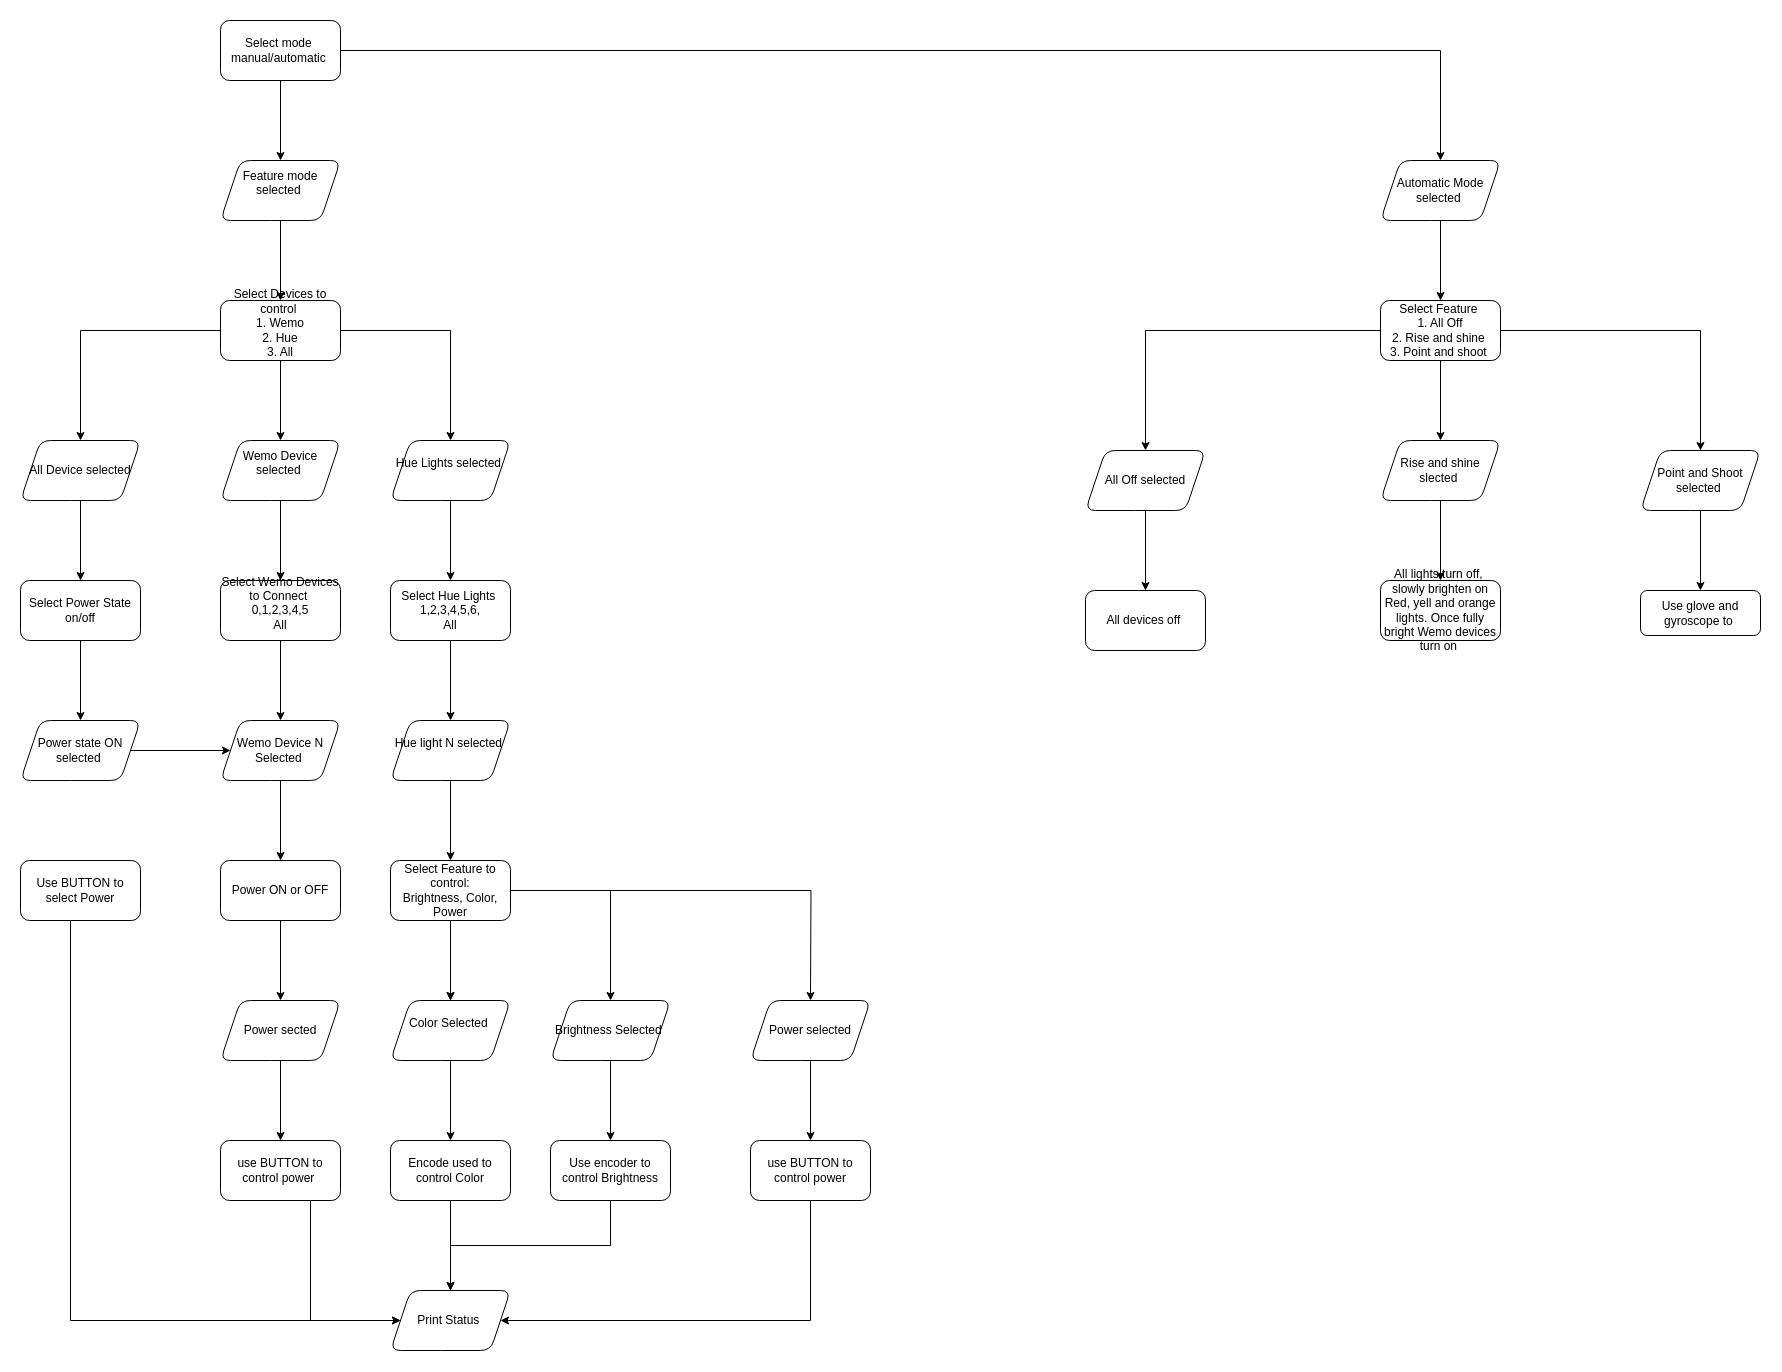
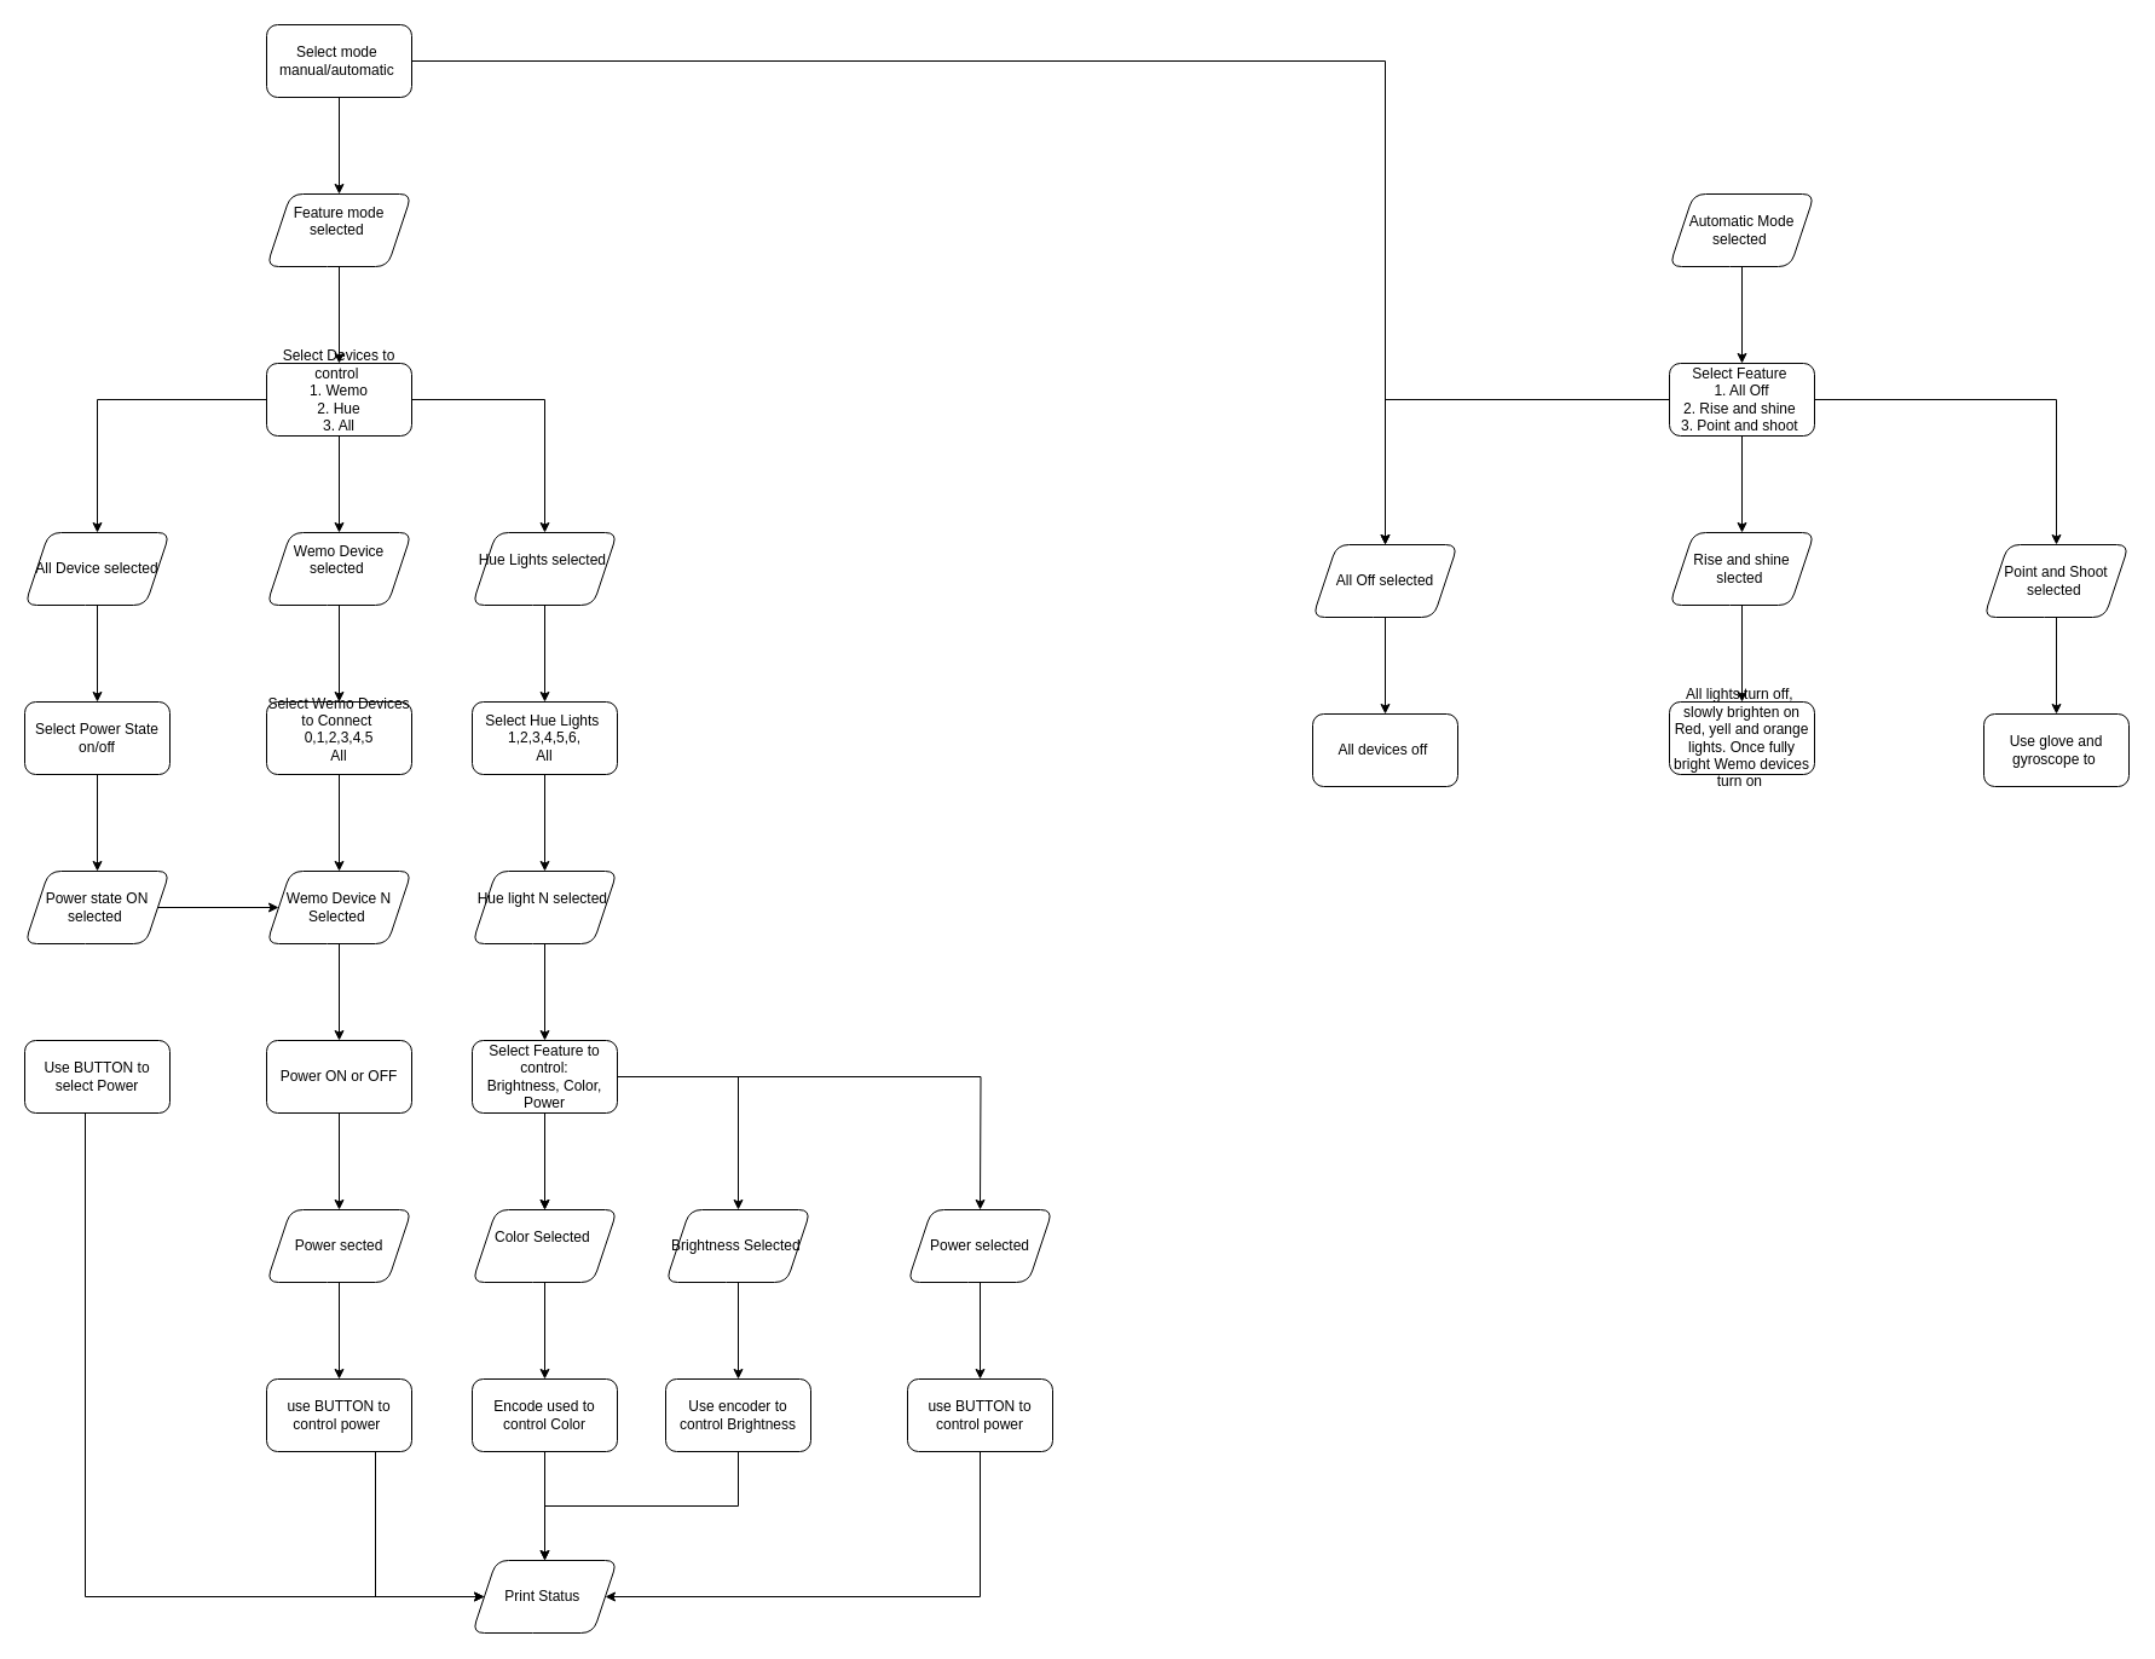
- <mxCell id="3" value="" style="edgeStyle=orthogonalEdgeStyle;rounded=0;orthogonalLoop=1;jettySize=auto;html=1;" edge="1" parent="1" source="4" target="56"><mxGeometry relative="1" as="geometry" /></mxCell>
+ <mxCell id="3" value="" style="edgeStyle=orthogonalEdgeStyle;rounded=0;orthogonalLoop=1;jettySize=auto;html=1;" edge="1" parent="1" source="4" target="62"><mxGeometry relative="1" as="geometry" /></mxCell>
- <mxCell id="69" value="Use glove and gyroscope to&amp;nbsp;" style="whiteSpace=wrap;html=1;rounded=1;" vertex="1" parent="1"><mxGeometry x="1640" y="590" width="120" height="45" as="geometry" /></mxCell>
+ <mxCell id="69" value="Use glove and gyroscope to&amp;nbsp;" style="whiteSpace=wrap;html=1;rounded=1;" vertex="1" parent="1"><mxGeometry x="1640" y="590" width="120" height="60" as="geometry" /></mxCell>
